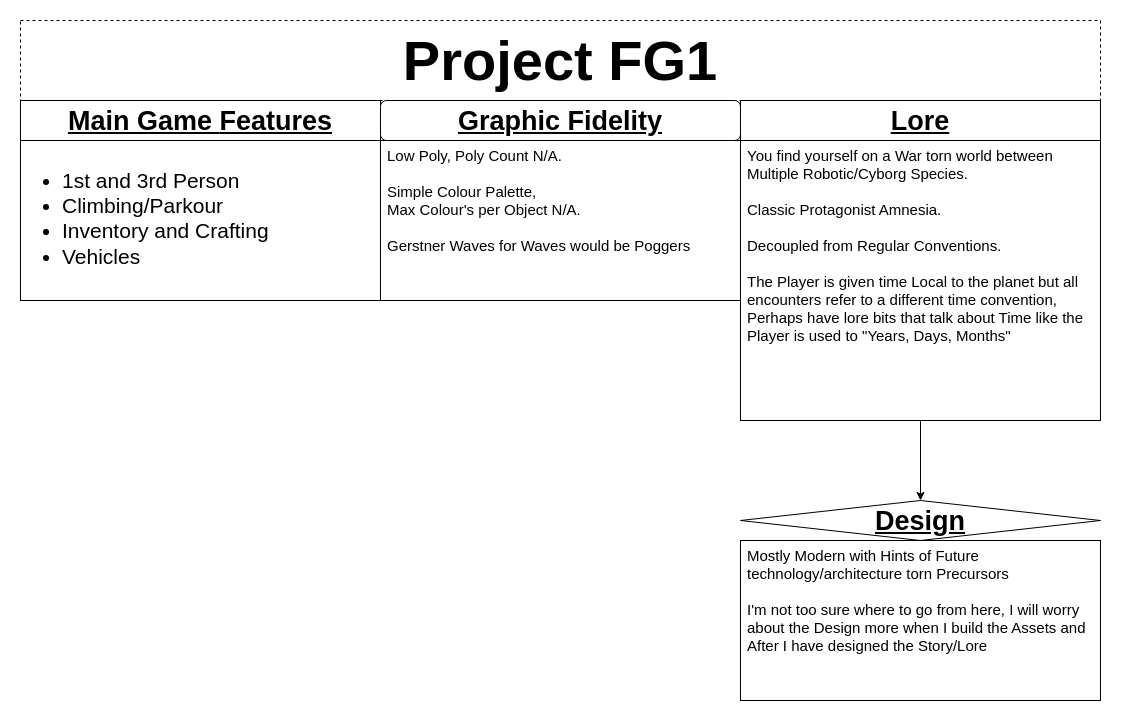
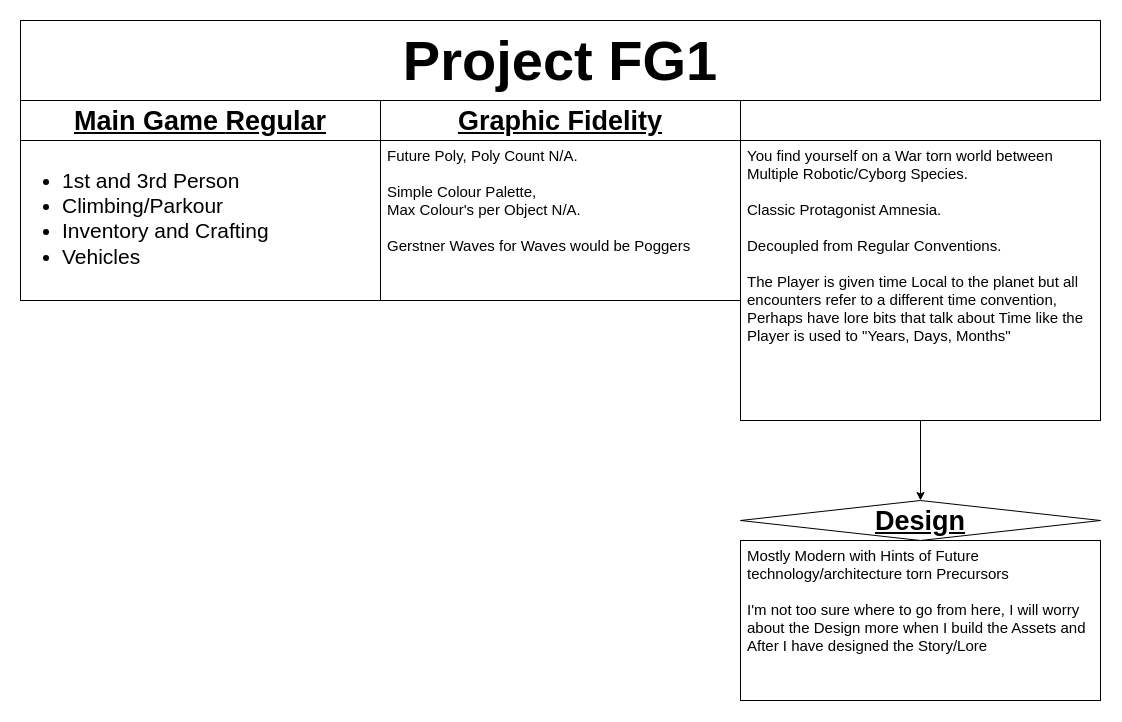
- <mxCell id="3" value="&lt;span style=&quot;font-size: 56px;&quot;&gt;Project FG1&lt;/span&gt;" style="rounded=0;whiteSpace=wrap;html=1;fontSize=27;fontStyle=1;verticalAlign=top;dashed=1;" parent="1" vertex="1"><mxGeometry x="20" width="1080" height="80" as="geometry" y="20" /></mxCell>
+ <mxCell id="3" value="&lt;span style=&quot;font-size: 56px;&quot;&gt;Project FG1&lt;/span&gt;" style="rounded=0;whiteSpace=wrap;html=1;fontSize=27;fontStyle=1;verticalAlign=top;" parent="1" vertex="1"><mxGeometry x="20" width="1080" height="80" as="geometry" y="20" /></mxCell>
- <mxCell id="4" value="&lt;span style=&quot;font-size: 27px; font-weight: 700; background-color: initial; text-decoration-line: underline;&quot;&gt;Main Game&amp;nbsp;&lt;/span&gt;&lt;span style=&quot;font-size: 27px; font-weight: 700; background-color: initial; text-decoration-line: underline;&quot;&gt;Features&lt;/span&gt;" style="rounded=0;whiteSpace=wrap;html=1;fontSize=29;" parent="1" vertex="1"><mxGeometry x="20" y="100" width="360" height="40" as="geometry" /></mxCell>
+ <mxCell id="4" value="&lt;span style=&quot;font-size: 27px; font-weight: 700; background-color: initial; text-decoration-line: underline;&quot;&gt;Main Game&amp;nbsp;&lt;/span&gt;&lt;span style=&quot;font-size: 27px; font-weight: 700; background-color: initial; text-decoration-line: underline;&quot;&gt;Regular&lt;/span&gt;" style="rounded=0;whiteSpace=wrap;html=1;fontSize=29;" parent="1" vertex="1"><mxGeometry x="20" y="100" width="360" height="40" as="geometry" /></mxCell>
- <mxCell id="5" value="&lt;span style=&quot;font-size: 27px; font-weight: 700; text-decoration-line: underline;&quot;&gt;Graphic Fidelity&lt;/span&gt;" style="whiteSpace=wrap;html=1;fontSize=29;rounded=1;" parent="1" vertex="1"><mxGeometry x="380" y="100" width="360" height="40" as="geometry" /></mxCell>
+ <mxCell id="5" value="&lt;span style=&quot;font-size: 27px; font-weight: 700; text-decoration-line: underline;&quot;&gt;Graphic Fidelity&lt;/span&gt;" style="rounded=0;whiteSpace=wrap;html=1;fontSize=29;" parent="1" vertex="1"><mxGeometry x="380" y="100" width="360" height="40" as="geometry" /></mxCell>
- <mxCell id="9" value="&lt;span style=&quot;font-size: 27px; font-weight: 700; text-decoration-line: underline;&quot;&gt;Lore&lt;/span&gt;" style="rounded=0;whiteSpace=wrap;html=1;fontSize=29;" vertex="1" parent="1"><mxGeometry x="740" y="100" width="360" height="40" as="geometry" /></mxCell>
- <mxCell id="7" value="&lt;span style=&quot;background-color: initial; font-size: 15px;&quot;&gt;Low Poly, Poly Count N/A.&lt;br style=&quot;font-size: 15px;&quot;&gt;&lt;/span&gt;&lt;br style=&quot;font-size: 15px;&quot;&gt;&lt;span style=&quot;background-color: initial; font-size: 15px;&quot;&gt;Simple Colour Palette, &lt;br&gt;Max Colour's per Object N/A.&lt;br&gt;&lt;br&gt;Gerstner Waves for Waves would be Poggers&lt;br&gt;&lt;/span&gt;" style="rounded=0;whiteSpace=wrap;html=1;fontSize=15;align=left;verticalAlign=top;spacingLeft=5;" parent="1" vertex="1"><mxGeometry x="380" y="140" width="360" height="160" as="geometry" /></mxCell>
+ <mxCell id="7" value="&lt;span style=&quot;background-color: initial; font-size: 15px;&quot;&gt;Future Poly, Poly Count N/A.&lt;br style=&quot;font-size: 15px;&quot;&gt;&lt;/span&gt;&lt;br style=&quot;font-size: 15px;&quot;&gt;&lt;span style=&quot;background-color: initial; font-size: 15px;&quot;&gt;Simple Colour Palette, &lt;br&gt;Max Colour's per Object N/A.&lt;br&gt;&lt;br&gt;Gerstner Waves for Waves would be Poggers&lt;br&gt;&lt;/span&gt;" style="rounded=0;whiteSpace=wrap;html=1;fontSize=15;align=left;verticalAlign=top;spacingLeft=5;" parent="1" vertex="1"><mxGeometry x="380" y="140" width="360" height="160" as="geometry" /></mxCell>
